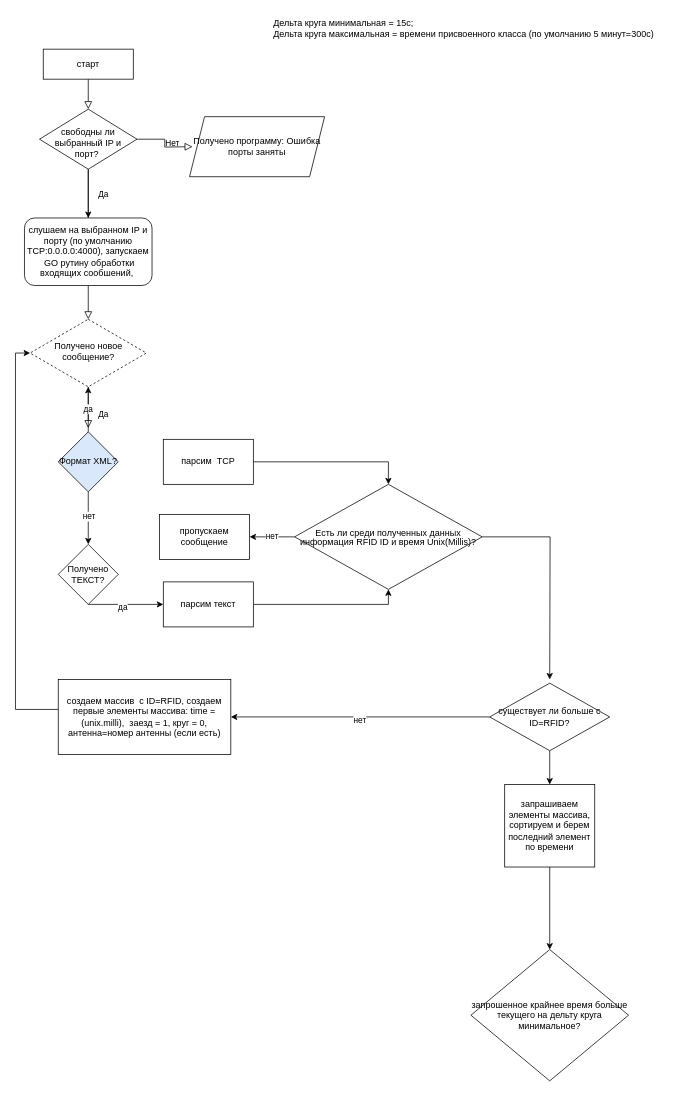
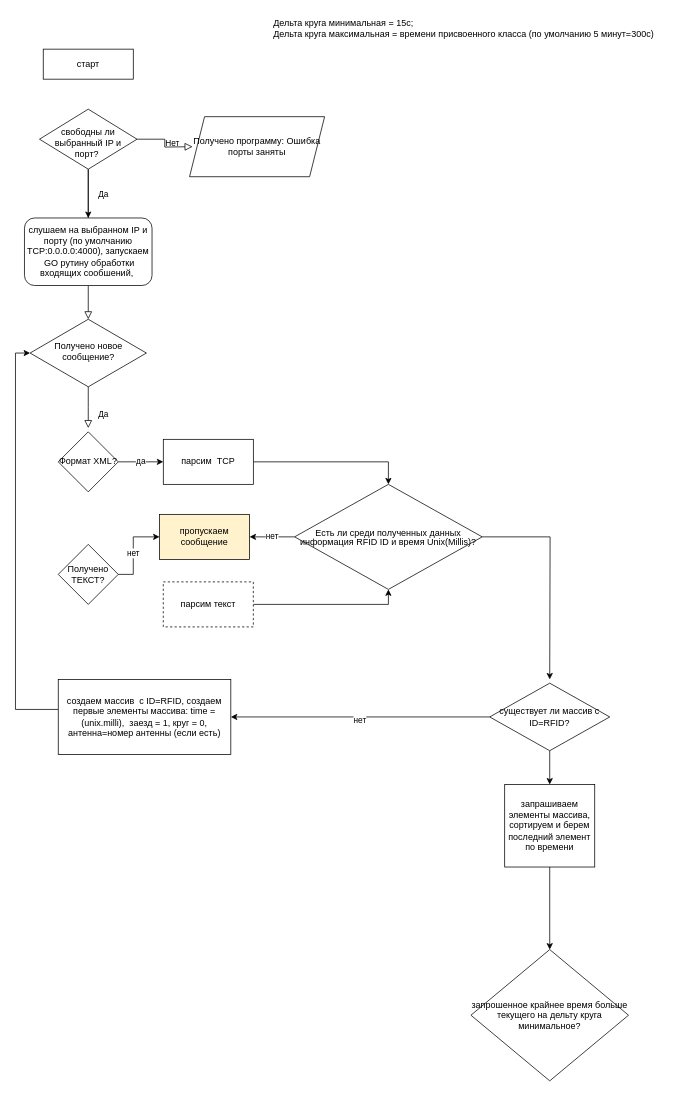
- <mxCell id="2" value="" style="rounded=0;html=1;jettySize=auto;orthogonalLoop=1;fontSize=11;endArrow=block;endFill=0;endSize=8;strokeWidth=1;shadow=0;labelBackgroundColor=none;edgeStyle=orthogonalEdgeStyle;" parent="1" source="3" target="7" edge="1"><mxGeometry relative="1" as="geometry" /></mxCell>
- <mxCell id="9" value="Получено новое сообщение?" style="rhombus;whiteSpace=wrap;html=1;shadow=0;fontFamily=Helvetica;fontSize=12;align=center;strokeWidth=1;spacing=6;spacingTop=-4;dashed=1;" parent="1" vertex="1"><mxGeometry x="39.5" y="425" width="155" height="90" as="geometry" /></mxCell>
+ <mxCell id="9" value="Получено новое сообщение?" style="rhombus;whiteSpace=wrap;html=1;shadow=0;fontFamily=Helvetica;fontSize=12;align=center;strokeWidth=1;spacing=6;spacingTop=-4;" parent="1" vertex="1"><mxGeometry x="39.5" y="425" width="155" height="90" as="geometry" /></mxCell>
- <mxCell id="13" value="да" style="edgeStyle=orthogonalEdgeStyle;rounded=0;orthogonalLoop=1;jettySize=auto;html=1;" parent="1" source="16" target="9" edge="1"><mxGeometry relative="1" as="geometry" /></mxCell>
+ <mxCell id="13" value="да" style="edgeStyle=orthogonalEdgeStyle;rounded=0;orthogonalLoop=1;jettySize=auto;html=1;" parent="1" source="16" target="18" edge="1"><mxGeometry relative="1" as="geometry" /></mxCell>
- <mxCell id="16" value="Формат XML?" style="rhombus;whiteSpace=wrap;html=1;fillColor=#dae8fc;" parent="1" vertex="1"><mxGeometry x="77" y="575" width="80" height="80" as="geometry" /></mxCell>
+ <mxCell id="16" value="Формат XML?" style="rhombus;whiteSpace=wrap;html=1;" parent="1" vertex="1"><mxGeometry x="77" y="575" width="80" height="80" as="geometry" /></mxCell>
- <mxCell id="14" value="" style="edgeStyle=orthogonalEdgeStyle;rounded=0;orthogonalLoop=1;jettySize=auto;html=1;" parent="1" source="16" target="23" edge="1"><mxGeometry relative="1" as="geometry" /></mxCell>
- <mxCell id="15" value="нет" style="edgeLabel;html=1;align=center;verticalAlign=middle;resizable=0;points=[];" parent="14" vertex="1" connectable="0"><mxGeometry x="-0.075" relative="1" as="geometry"><mxPoint as="offset" /></mxGeometry></mxCell>
- <mxCell id="30" value="пропускаем сообщение" style="whiteSpace=wrap;html=1;" parent="1" vertex="1"><mxGeometry x="212" y="685" width="120" height="60" as="geometry" /></mxCell>
+ <mxCell id="30" value="пропускаем сообщение" style="whiteSpace=wrap;html=1;fillColor=#fff2cc;" parent="1" vertex="1"><mxGeometry x="212" y="685" width="120" height="60" as="geometry" /></mxCell>
+ <mxCell id="19" value="" style="edgeStyle=orthogonalEdgeStyle;rounded=0;orthogonalLoop=1;jettySize=auto;html=1;entryX=0;entryY=0.5;entryDx=0;entryDy=0;" parent="1" source="23" target="30" edge="1"><mxGeometry relative="1" as="geometry"><mxPoint x="175" y="725" as="targetPoint" /><Array as="points"><mxPoint x="177" y="765" /><mxPoint x="177" y="715" /></Array></mxGeometry></mxCell>
+ <mxCell id="20" value="нет" style="edgeLabel;html=1;align=center;verticalAlign=middle;resizable=0;points=[];" parent="19" vertex="1" connectable="0"><mxGeometry x="-0.289" y="2" relative="1" as="geometry"><mxPoint x="1" y="-12" as="offset" /></mxGeometry></mxCell>
- <mxCell id="21" value="" style="edgeStyle=orthogonalEdgeStyle;rounded=0;orthogonalLoop=1;jettySize=auto;html=1;entryX=0;entryY=0.5;entryDx=0;entryDy=0;" parent="1" source="23" target="26" edge="1"><mxGeometry relative="1" as="geometry"><Array as="points"><mxPoint x="202" y="805" /><mxPoint x="202" y="805" /></Array></mxGeometry></mxCell>
- <mxCell id="22" value="да" style="edgeLabel;html=1;align=center;verticalAlign=middle;resizable=0;points=[];" parent="21" vertex="1" connectable="0"><mxGeometry x="-0.103" y="-3" relative="1" as="geometry"><mxPoint as="offset" /></mxGeometry></mxCell>
- <mxCell id="26" value="парсим текст" style="whiteSpace=wrap;html=1;" parent="1" vertex="1"><mxGeometry x="217" y="775" width="120" height="60" as="geometry" /></mxCell>
+ <mxCell id="26" value="парсим текст" style="whiteSpace=wrap;html=1;dashed=1;" parent="1" vertex="1"><mxGeometry x="217" y="775" width="120" height="60" as="geometry" /></mxCell>
- <mxCell id="34" value="существует ли больше c ID=RFID?" style="rhombus;whiteSpace=wrap;html=1;" parent="1" vertex="1"><mxGeometry x="652" y="910" width="160" height="90" as="geometry" /></mxCell>
+ <mxCell id="34" value="существует ли массив c ID=RFID?" style="rhombus;whiteSpace=wrap;html=1;" parent="1" vertex="1"><mxGeometry x="652" y="910" width="160" height="90" as="geometry" /></mxCell>
